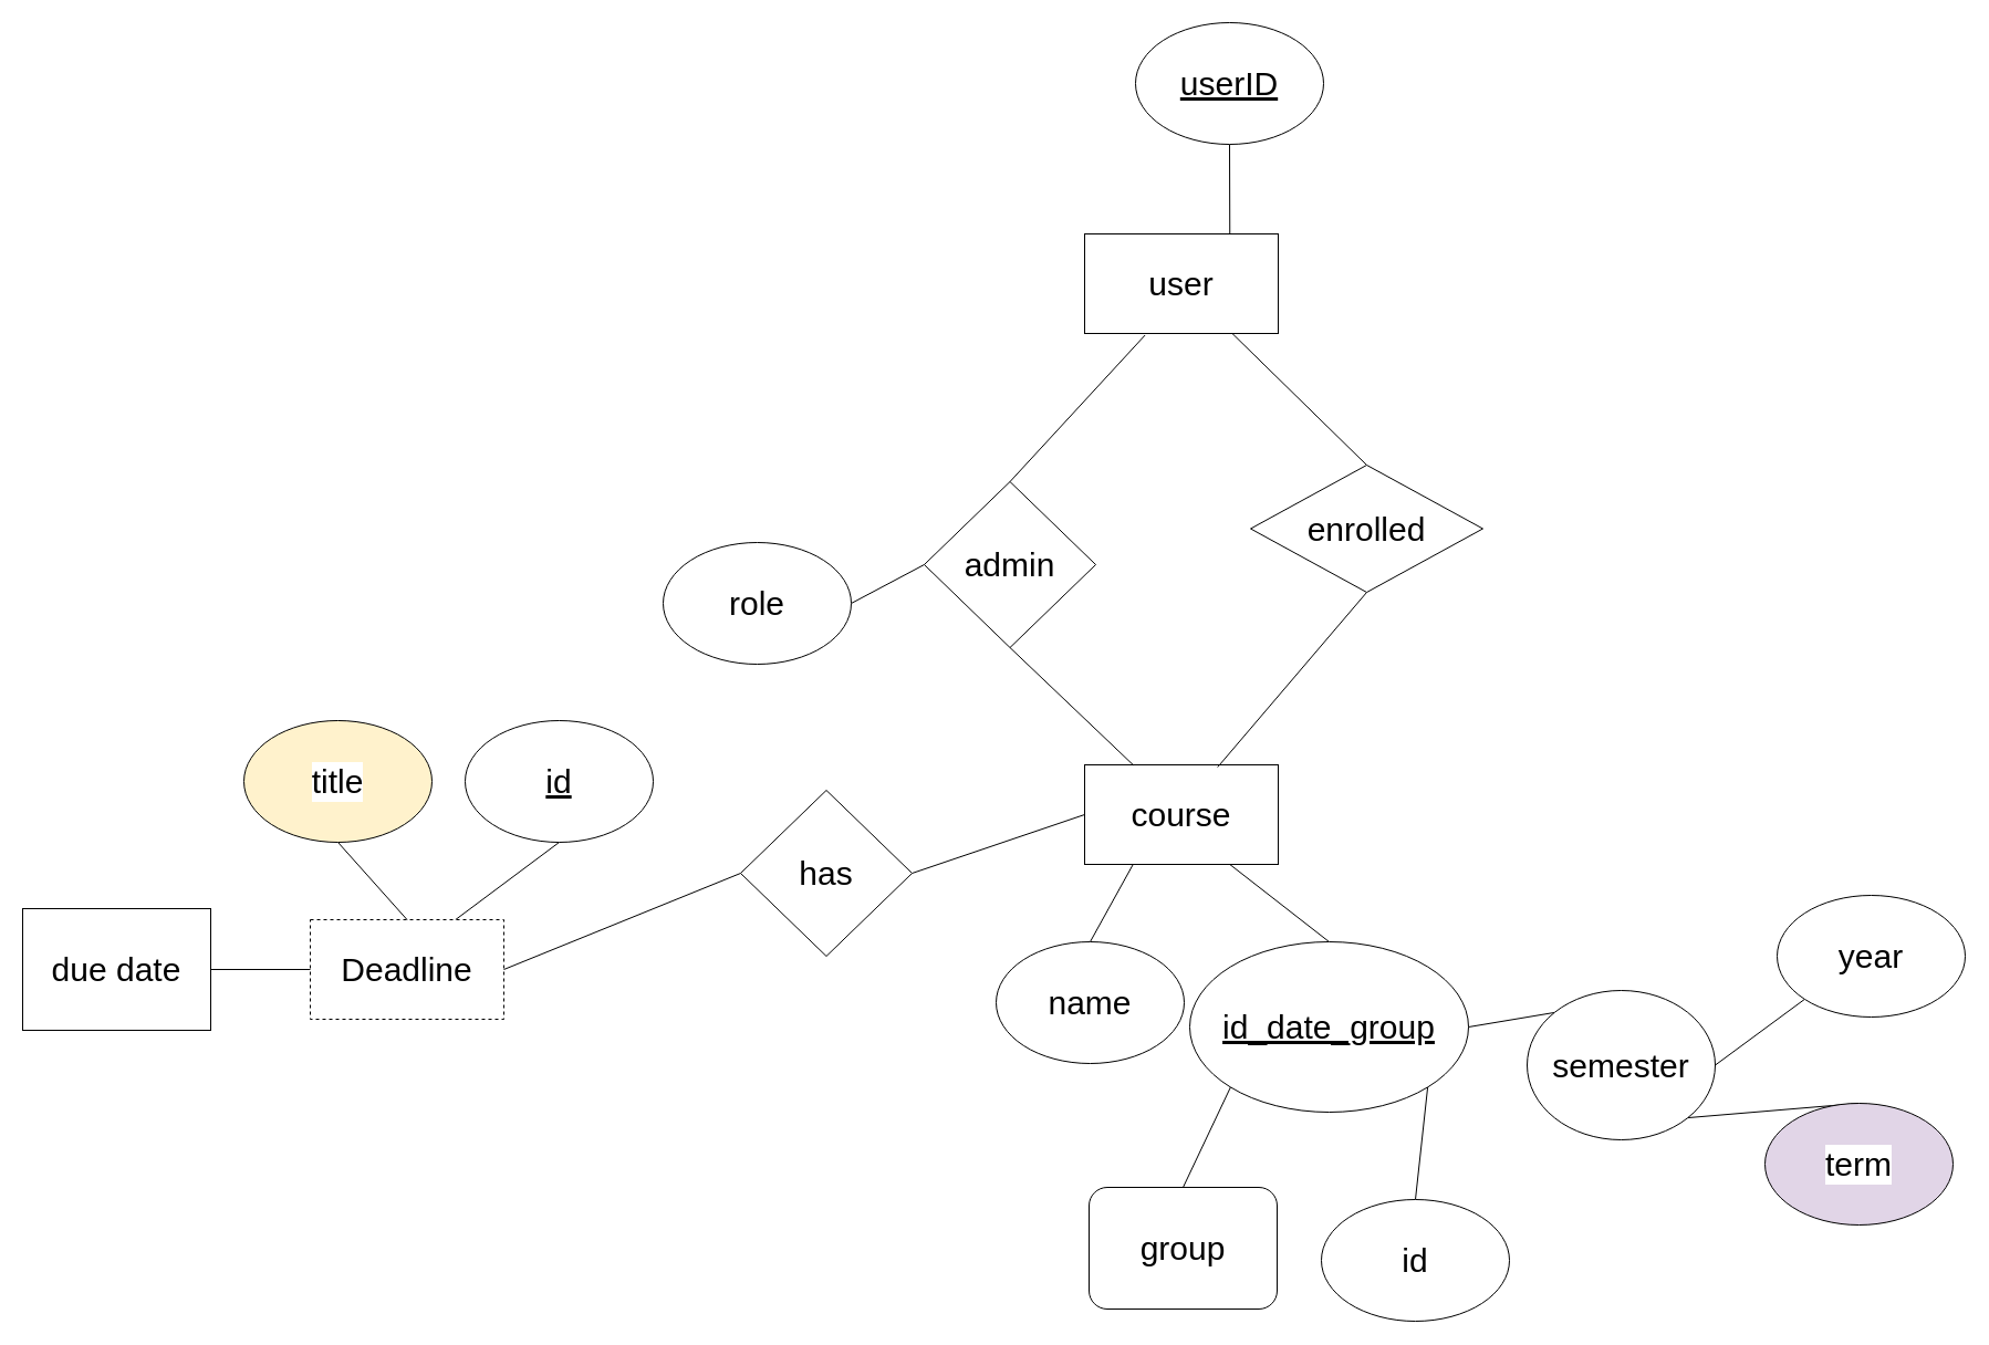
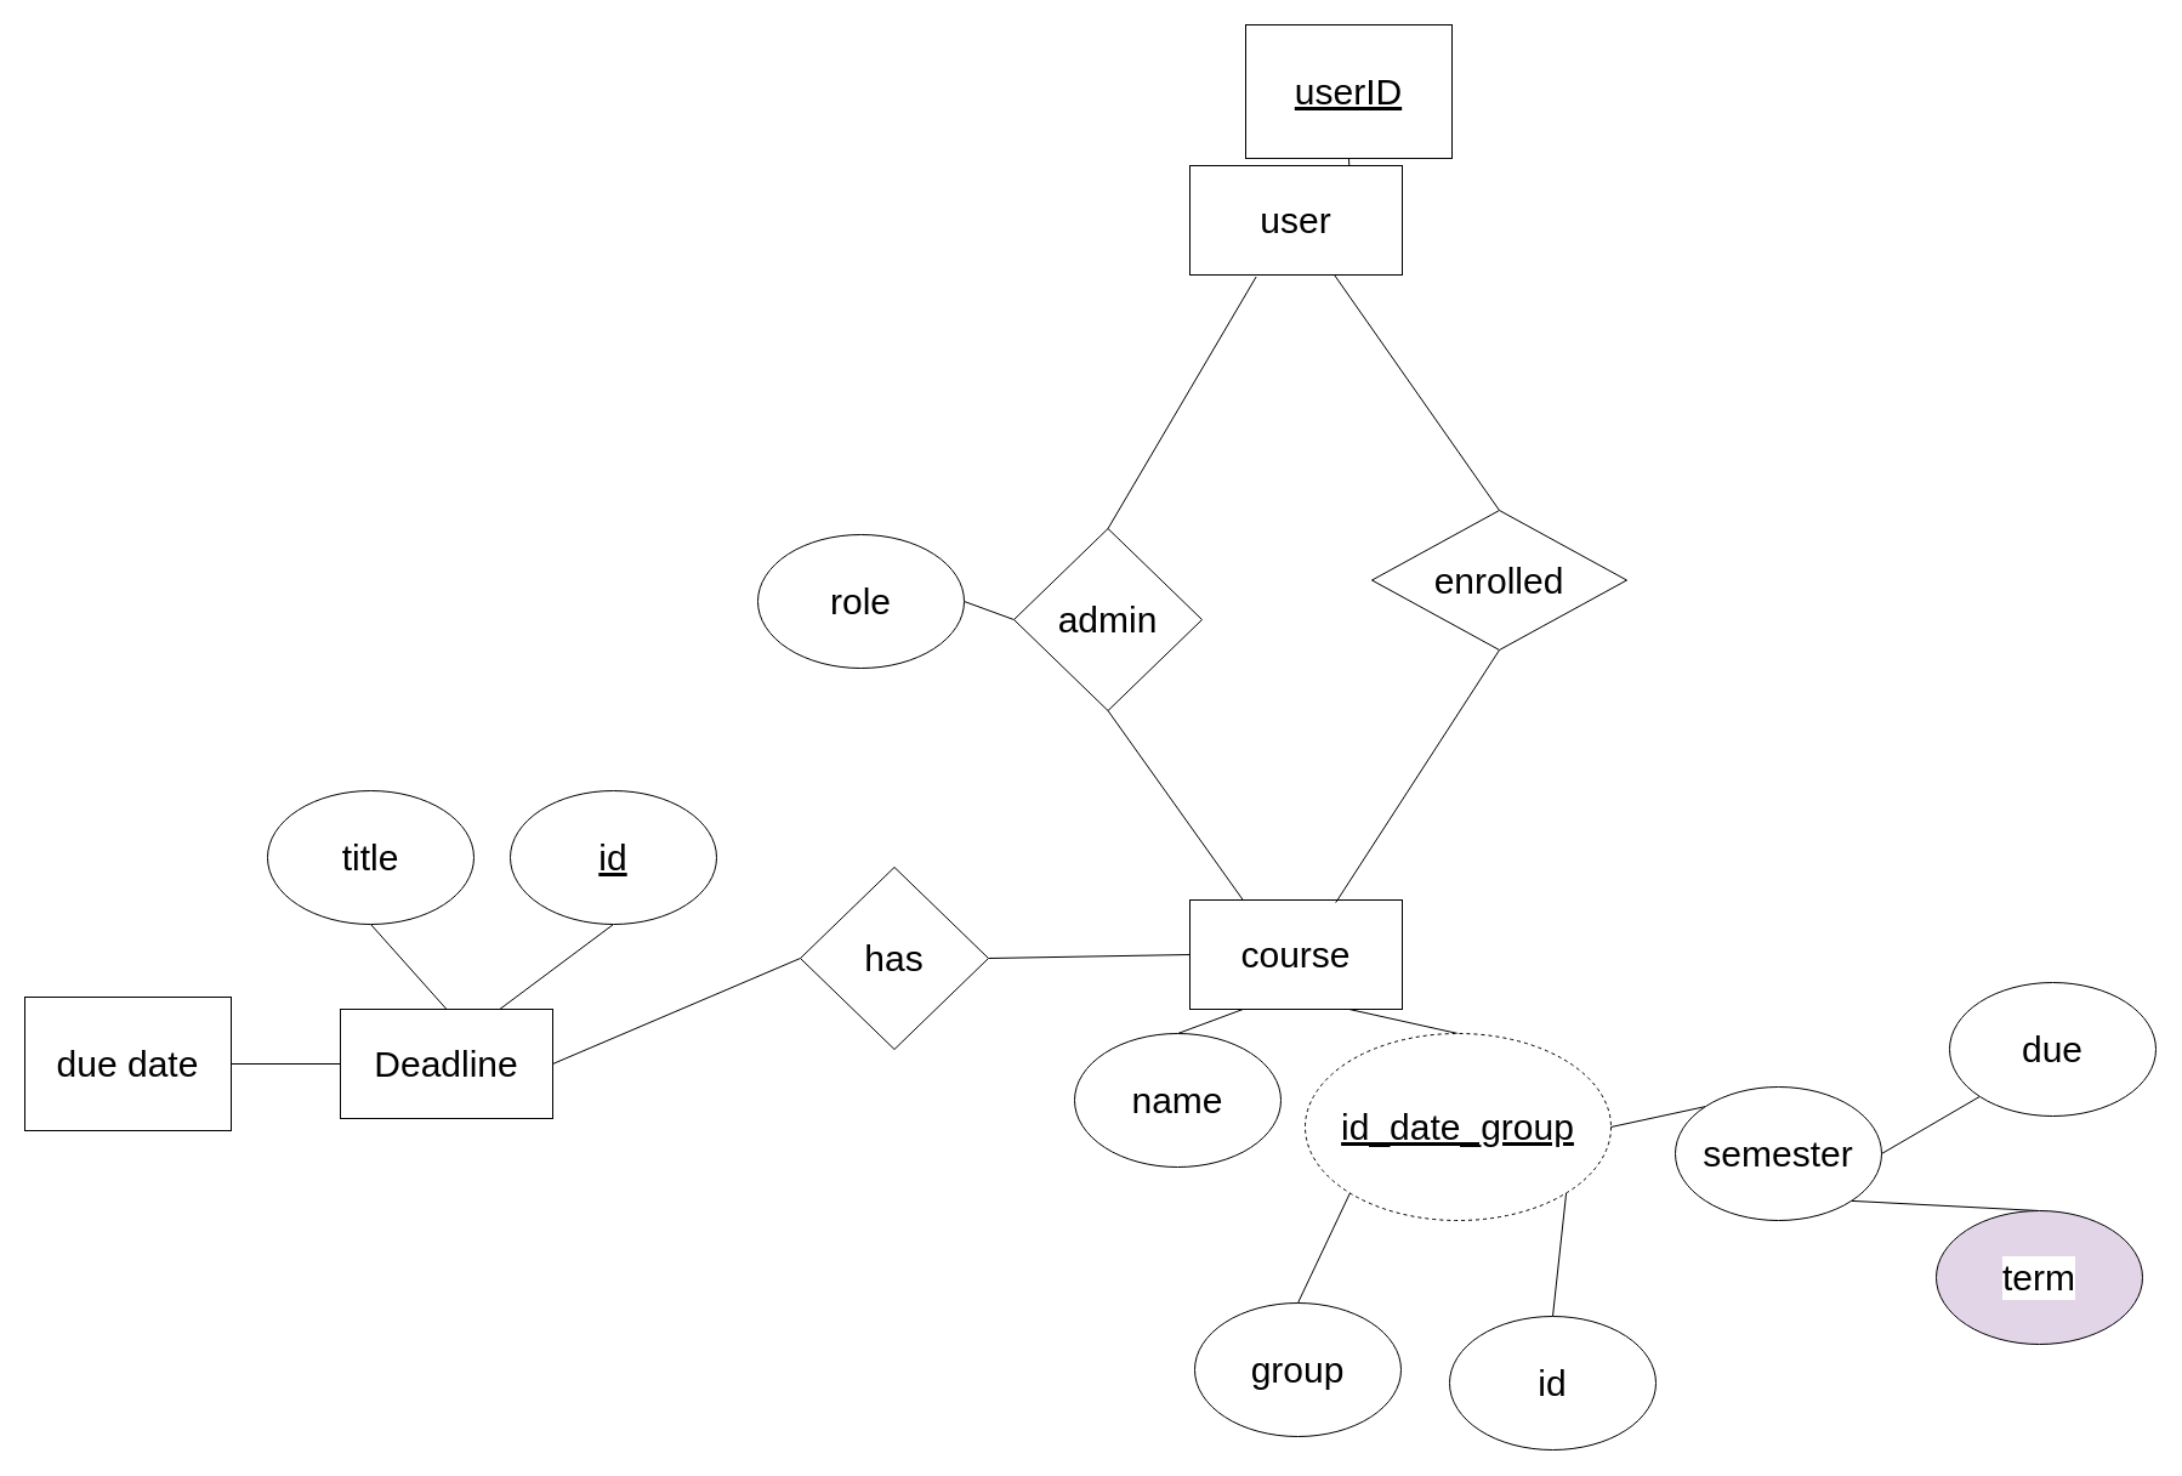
- <mxCell id="15" value="&lt;span style=&quot;font-size: 30px;&quot;&gt;&lt;u&gt;userID&lt;/u&gt;&lt;/span&gt;" style="ellipse;whiteSpace=wrap;html=1;fontFamily=Helvetica;fontSize=11;fontColor=default;labelBackgroundColor=default;" parent="1" vertex="1"><mxGeometry x="1026" y="20" width="170" height="110" as="geometry" /></mxCell>
+ <mxCell id="15" value="&lt;span style=&quot;font-size: 30px;&quot;&gt;&lt;u&gt;userID&lt;/u&gt;&lt;/span&gt;" style="whiteSpace=wrap;html=1;fontFamily=Helvetica;fontSize=11;fontColor=default;labelBackgroundColor=default;rounded=0;" parent="1" vertex="1"><mxGeometry x="1026" y="20" width="170" height="110" as="geometry" /></mxCell>
- <mxCell id="7" value="&lt;font style=&quot;font-size: 30px;&quot;&gt;user&lt;/font&gt;" style="rounded=0;whiteSpace=wrap;html=1;" parent="1" vertex="1"><mxGeometry x="980" y="211" width="175" height="90" as="geometry" /></mxCell>
+ <mxCell id="7" value="&lt;font style=&quot;font-size: 30px;&quot;&gt;user&lt;/font&gt;" style="rounded=0;whiteSpace=wrap;html=1;" parent="1" vertex="1"><mxGeometry x="980" y="136" width="175" height="90" as="geometry" /></mxCell>
- <mxCell id="27" value="&lt;span style=&quot;font-size: 30px;&quot;&gt;role&lt;/span&gt;" style="ellipse;whiteSpace=wrap;html=1;fontFamily=Helvetica;fontSize=11;fontColor=default;labelBackgroundColor=default;" parent="1" vertex="1"><mxGeometry x="599" y="490" width="170" height="110" as="geometry" /></mxCell>
+ <mxCell id="27" value="&lt;span style=&quot;font-size: 30px;&quot;&gt;role&lt;/span&gt;" style="ellipse;whiteSpace=wrap;html=1;fontFamily=Helvetica;fontSize=11;fontColor=default;labelBackgroundColor=default;" parent="1" vertex="1"><mxGeometry x="624" y="440" width="170" height="110" as="geometry" /></mxCell>
- <mxCell id="23" value="&lt;span style=&quot;font-size: 30px;&quot;&gt;title&lt;/span&gt;" style="ellipse;whiteSpace=wrap;html=1;fontFamily=Helvetica;fontSize=11;fontColor=default;labelBackgroundColor=default;fillColor=#fff2cc;" parent="1" vertex="1"><mxGeometry x="220" y="651" width="170" height="110" as="geometry" /></mxCell>
+ <mxCell id="23" value="&lt;span style=&quot;font-size: 30px;&quot;&gt;title&lt;/span&gt;" style="ellipse;whiteSpace=wrap;html=1;fontFamily=Helvetica;fontSize=11;fontColor=default;labelBackgroundColor=default;" parent="1" vertex="1"><mxGeometry x="220" y="651" width="170" height="110" as="geometry" /></mxCell>
- <mxCell id="4" value="&lt;font style=&quot;font-size: 30px;&quot;&gt;course&lt;/font&gt;" style="rounded=0;whiteSpace=wrap;html=1;" parent="1" vertex="1"><mxGeometry x="980" y="691" width="175" height="90" as="geometry" /></mxCell>
+ <mxCell id="4" value="&lt;font style=&quot;font-size: 30px;&quot;&gt;course&lt;/font&gt;" style="rounded=0;whiteSpace=wrap;html=1;" parent="1" vertex="1"><mxGeometry x="980" y="741" width="175" height="90" as="geometry" /></mxCell>
- <mxCell id="20" value="&lt;span style=&quot;font-size: 30px;&quot;&gt;has&lt;/span&gt;" style="rhombus;whiteSpace=wrap;html=1;fontFamily=Helvetica;fontSize=11;fontColor=default;labelBackgroundColor=default;flipH=1;" parent="1" vertex="1"><mxGeometry x="669" y="714" width="155" height="150" as="geometry" /></mxCell>
+ <mxCell id="20" value="&lt;span style=&quot;font-size: 30px;&quot;&gt;has&lt;/span&gt;" style="rhombus;whiteSpace=wrap;html=1;fontFamily=Helvetica;fontSize=11;fontColor=default;labelBackgroundColor=default;flipH=1;" parent="1" vertex="1"><mxGeometry x="659" y="714" width="155" height="150" as="geometry" /></mxCell>
- <mxCell id="33" value="&lt;span style=&quot;font-size: 30px;&quot;&gt;year&lt;/span&gt;" style="ellipse;whiteSpace=wrap;html=1;fontFamily=Helvetica;fontSize=11;fontColor=default;labelBackgroundColor=default;" parent="1" vertex="1"><mxGeometry x="1606" y="809" width="170" height="110" as="geometry" /></mxCell>
+ <mxCell id="33" value="&lt;span style=&quot;font-size: 30px;&quot;&gt;due&lt;/span&gt;" style="ellipse;whiteSpace=wrap;html=1;fontFamily=Helvetica;fontSize=11;fontColor=default;labelBackgroundColor=default;" parent="1" vertex="1"><mxGeometry x="1606" y="809" width="170" height="110" as="geometry" /></mxCell>
- <mxCell id="17" value="&lt;span style=&quot;font-size: 30px;&quot;&gt;Deadline&lt;/span&gt;" style="rounded=0;whiteSpace=wrap;html=1;dashed=1;" parent="1" vertex="1"><mxGeometry x="280" y="831" width="175" height="90" as="geometry" /></mxCell>
+ <mxCell id="17" value="&lt;span style=&quot;font-size: 30px;&quot;&gt;Deadline&lt;/span&gt;" style="rounded=0;whiteSpace=wrap;html=1;" parent="1" vertex="1"><mxGeometry x="280" y="831" width="175" height="90" as="geometry" /></mxCell>
- <mxCell id="6" value="&lt;span style=&quot;font-size: 30px;&quot;&gt;name&lt;/span&gt;" style="ellipse;whiteSpace=wrap;html=1;fontFamily=Helvetica;fontSize=11;fontColor=default;labelBackgroundColor=default;" parent="1" vertex="1"><mxGeometry x="900" y="851" width="170" height="110" as="geometry" /></mxCell>
+ <mxCell id="6" value="&lt;span style=&quot;font-size: 30px;&quot;&gt;name&lt;/span&gt;" style="ellipse;whiteSpace=wrap;html=1;fontFamily=Helvetica;fontSize=11;fontColor=default;labelBackgroundColor=default;" parent="1" vertex="1"><mxGeometry x="885" y="851" width="170" height="110" as="geometry" /></mxCell>
- <mxCell id="5" value="&lt;span style=&quot;font-size: 30px;&quot;&gt;&lt;u&gt;id_date_group&lt;/u&gt;&lt;/span&gt;" style="ellipse;whiteSpace=wrap;html=1;fontFamily=Helvetica;fontSize=11;fontColor=default;labelBackgroundColor=default;" parent="1" vertex="1"><mxGeometry x="1075" y="851" width="252" height="154" as="geometry" /></mxCell>
+ <mxCell id="5" value="&lt;span style=&quot;font-size: 30px;&quot;&gt;&lt;u&gt;id_date_group&lt;/u&gt;&lt;/span&gt;" style="ellipse;whiteSpace=wrap;html=1;fontFamily=Helvetica;fontSize=11;fontColor=default;labelBackgroundColor=default;dashed=1;" parent="1" vertex="1"><mxGeometry x="1075" y="851" width="252" height="154" as="geometry" /></mxCell>
- <mxCell id="29" value="&lt;span style=&quot;font-size: 30px;&quot;&gt;semester&lt;/span&gt;" style="ellipse;whiteSpace=wrap;html=1;fontFamily=Helvetica;fontSize=11;fontColor=default;labelBackgroundColor=default;" parent="1" vertex="1"><mxGeometry x="1380" y="895" width="170" height="135" as="geometry" /></mxCell>
+ <mxCell id="29" value="&lt;span style=&quot;font-size: 30px;&quot;&gt;semester&lt;/span&gt;" style="ellipse;whiteSpace=wrap;html=1;fontFamily=Helvetica;fontSize=11;fontColor=default;labelBackgroundColor=default;" parent="1" vertex="1"><mxGeometry x="1380" y="895" width="170" height="110" as="geometry" /></mxCell>
- <mxCell id="35" value="&lt;span style=&quot;font-size: 30px;&quot;&gt;group&lt;/span&gt;" style="whiteSpace=wrap;html=1;fontFamily=Helvetica;fontSize=11;fontColor=default;labelBackgroundColor=default;rounded=1;" vertex="1" parent="1"><mxGeometry x="984" y="1073" width="170" height="110" as="geometry" /></mxCell>
+ <mxCell id="35" value="&lt;span style=&quot;font-size: 30px;&quot;&gt;group&lt;/span&gt;" style="ellipse;whiteSpace=wrap;html=1;fontFamily=Helvetica;fontSize=11;fontColor=default;labelBackgroundColor=default;" vertex="1" parent="1"><mxGeometry x="984" y="1073" width="170" height="110" as="geometry" /></mxCell>
